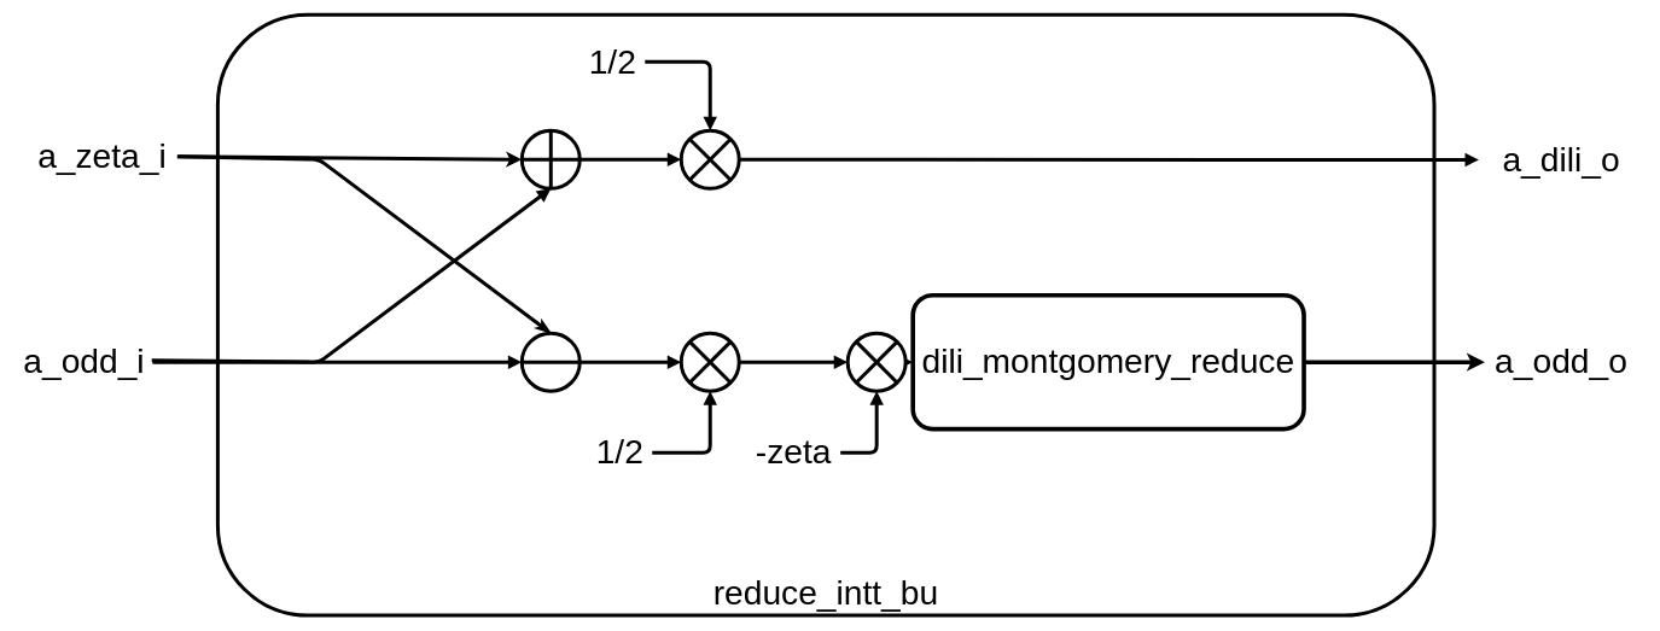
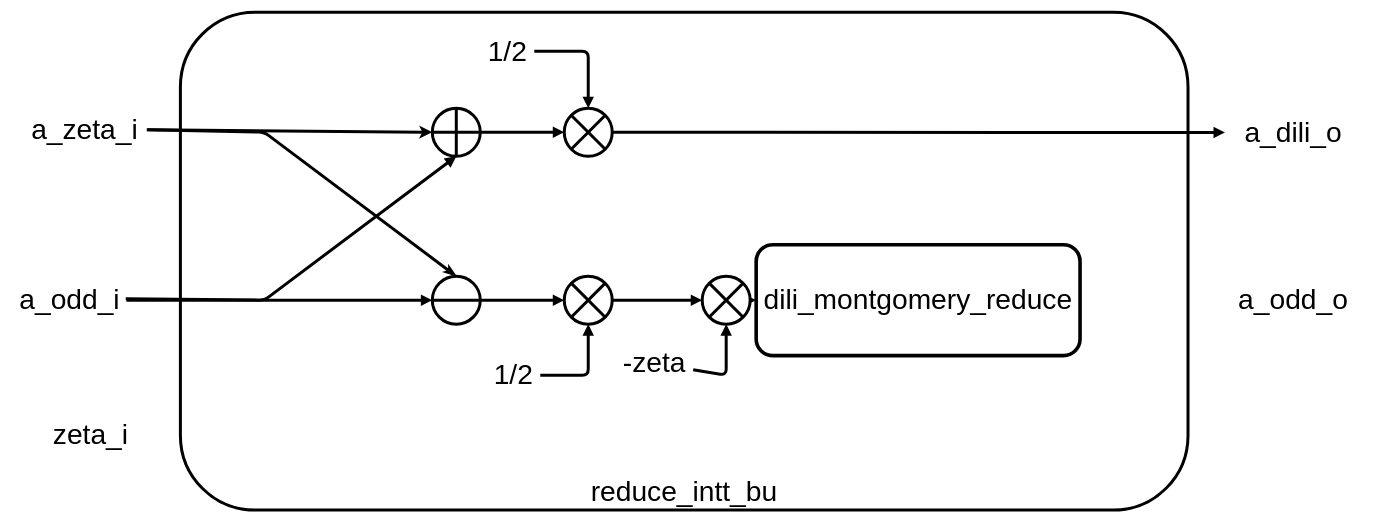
- <mxCell id="28" style="edgeStyle=none;html=1;exitX=1;exitY=0.5;exitDx=0;exitDy=0;strokeWidth=6;fontSize=47;" parent="1" source="29" target="12" edge="1"><mxGeometry relative="1" as="geometry" /></mxCell>
- <mxCell id="26" value="-zeta" style="text;html=1;align=center;verticalAlign=middle;resizable=0;points=[];autosize=1;strokeColor=none;fillColor=none;fontSize=47;strokeWidth=5;" parent="1" vertex="1"><mxGeometry x="1030" y="590" width="130" height="70" as="geometry" /></mxCell>
+ <mxCell id="26" value="-zeta" style="text;html=1;align=center;verticalAlign=middle;resizable=0;points=[];autosize=1;strokeColor=none;fillColor=none;fontSize=47;strokeWidth=5;" parent="1" vertex="1"><mxGeometry x="1025" y="570" width="130" height="70" as="geometry" /></mxCell>
+ <mxCell id="9" value="zeta_i" style="text;html=1;align=center;verticalAlign=middle;resizable=0;points=[];autosize=1;strokeColor=none;fillColor=none;fontSize=47;strokeWidth=5;" parent="1" vertex="1"><mxGeometry x="75" y="690" width="150" height="70" as="geometry" /></mxCell>
